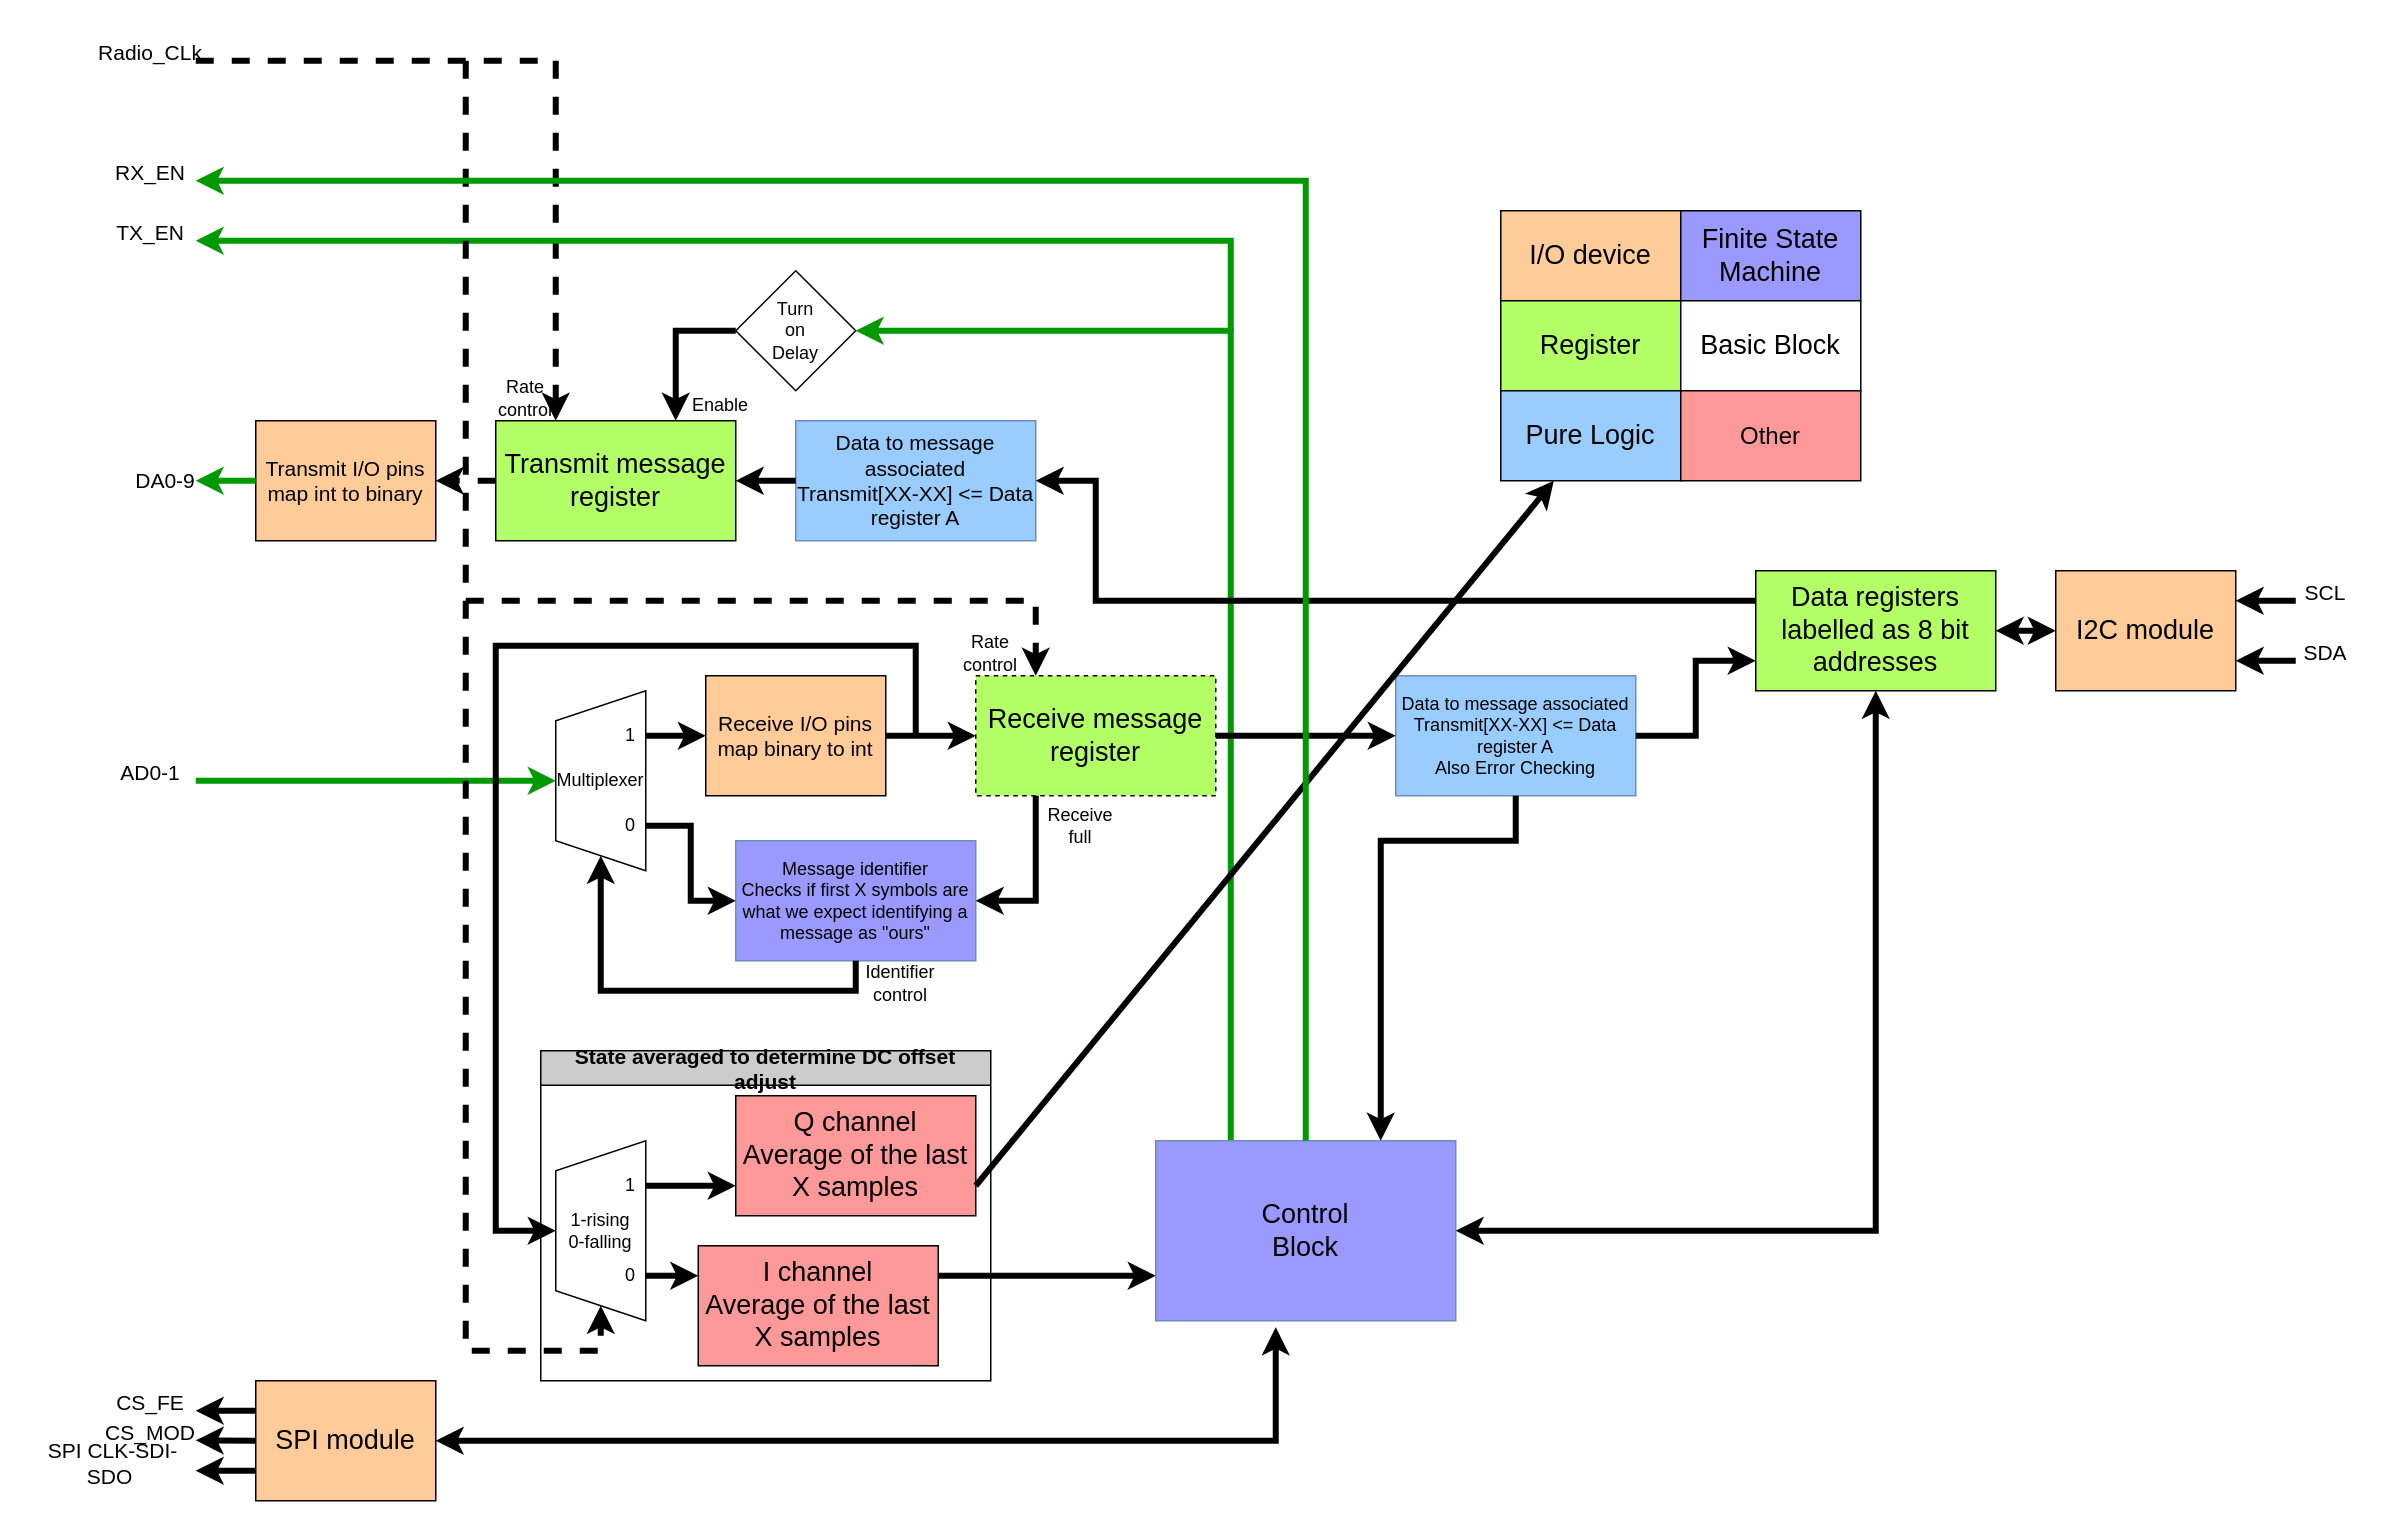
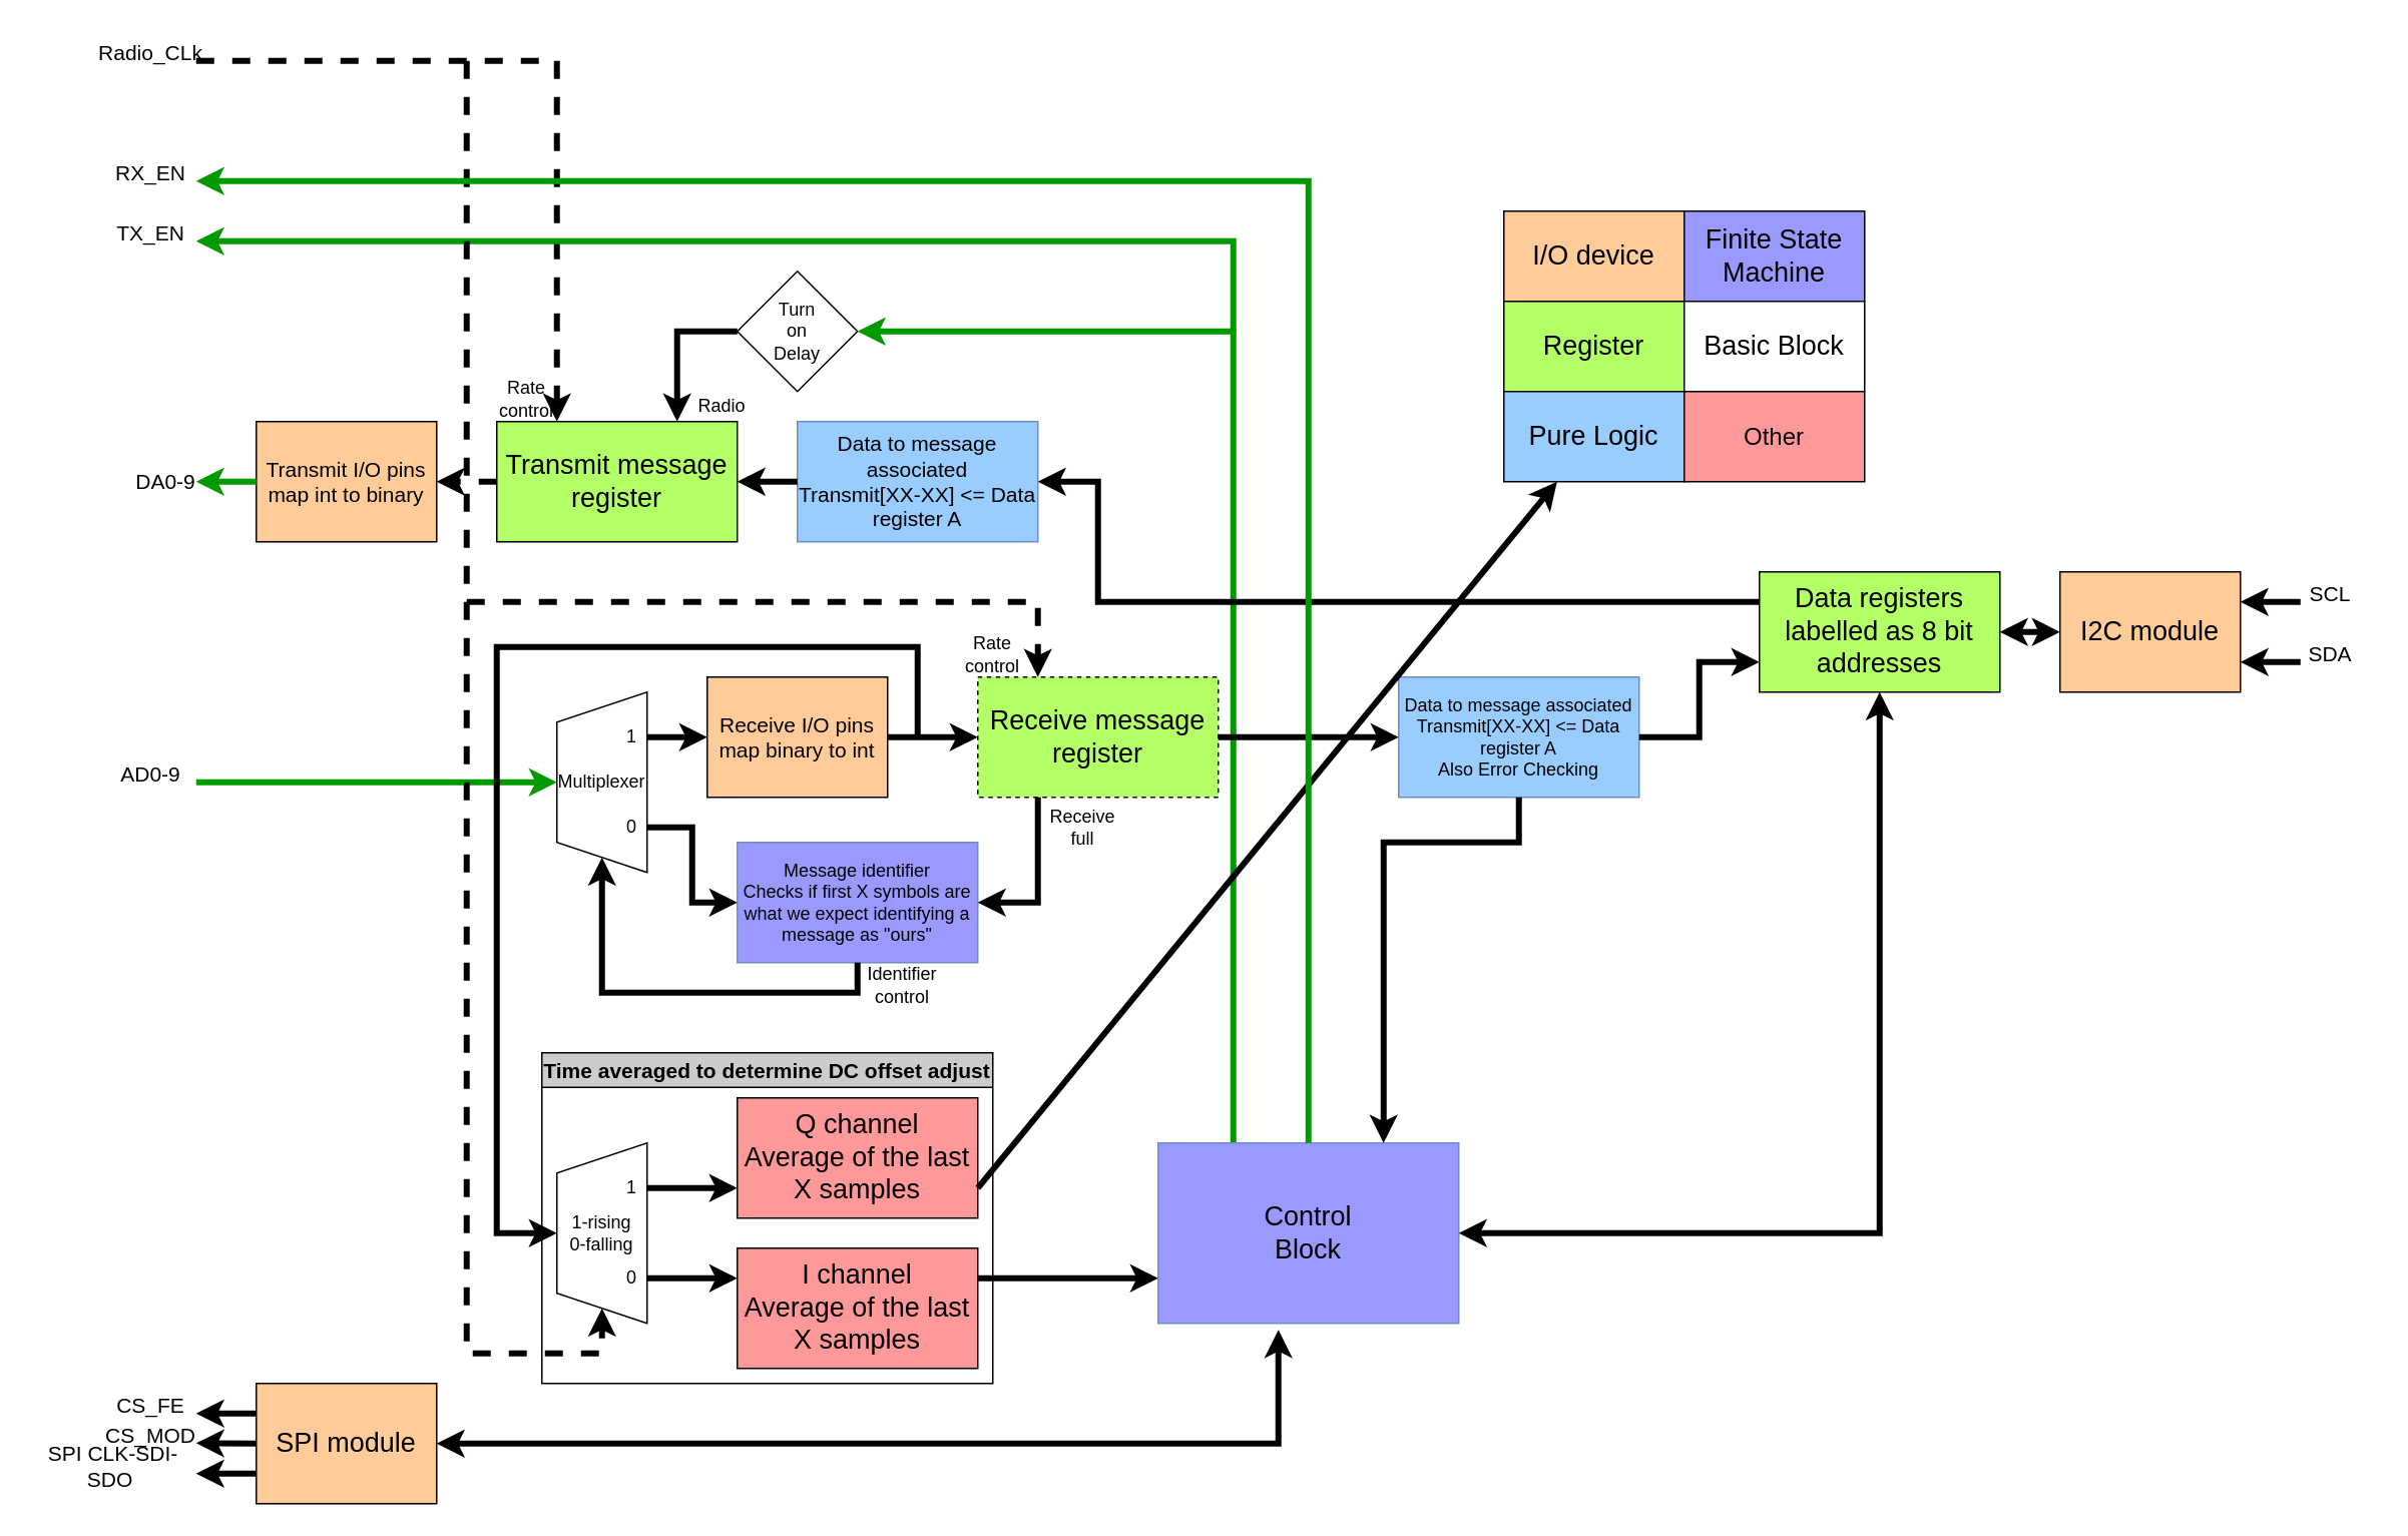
- <mxCell id="50" value="Enable" style="text;html=1;strokeColor=none;fillColor=none;align=center;verticalAlign=middle;whiteSpace=wrap;rounded=0;" parent="1" vertex="1"><mxGeometry x="450" y="255" width="60" height="30" as="geometry" /></mxCell>
+ <mxCell id="50" value="Radio" style="text;html=1;strokeColor=none;fillColor=none;align=center;verticalAlign=middle;whiteSpace=wrap;rounded=0;" parent="1" vertex="1"><mxGeometry x="450" y="255" width="60" height="30" as="geometry" /></mxCell>
- <mxCell id="6" value="&lt;font style=&quot;font-size: 14px;&quot;&gt;AD0-1&lt;/font&gt;" style="text;html=1;strokeColor=none;fillColor=none;align=center;verticalAlign=middle;whiteSpace=wrap;rounded=0;" parent="1" vertex="1"><mxGeometry x="70" y="500" width="60" height="30" as="geometry" /></mxCell>
+ <mxCell id="6" value="&lt;font style=&quot;font-size: 14px;&quot;&gt;AD0-9&lt;/font&gt;" style="text;html=1;strokeColor=none;fillColor=none;align=center;verticalAlign=middle;whiteSpace=wrap;rounded=0;" parent="1" vertex="1"><mxGeometry x="70" y="500" width="60" height="30" as="geometry" /></mxCell>
- <mxCell id="74" value="&lt;font style=&quot;font-size: 14px;&quot;&gt;State averaged to determine DC offset adjust&lt;/font&gt;" style="swimlane;whiteSpace=wrap;html=1;fillColor=#CCCCCC;strokeColor=#000000;" parent="1" vertex="1"><mxGeometry x="360" y="700" width="300" height="220" as="geometry" /></mxCell>
+ <mxCell id="74" value="&lt;font style=&quot;font-size: 14px;&quot;&gt;Time averaged to determine DC offset adjust&lt;/font&gt;" style="swimlane;whiteSpace=wrap;html=1;fillColor=#CCCCCC;strokeColor=#000000;" parent="1" vertex="1"><mxGeometry x="360" y="700" width="300" height="220" as="geometry" /></mxCell>
- <mxCell id="58" value="&lt;font style=&quot;font-size: 18px;&quot;&gt;I channel&lt;br&gt;Average of the last X samples&lt;/font&gt;" style="rounded=0;whiteSpace=wrap;html=1;fillColor=#FF9999;" parent="1" vertex="1"><mxGeometry x="465" y="830" width="160" height="80" as="geometry" /></mxCell>
+ <mxCell id="58" value="&lt;font style=&quot;font-size: 18px;&quot;&gt;I channel&lt;br&gt;Average of the last X samples&lt;/font&gt;" style="rounded=0;whiteSpace=wrap;html=1;fillColor=#FF9999;" parent="1" vertex="1"><mxGeometry x="490" y="830" width="160" height="80" as="geometry" /></mxCell>
